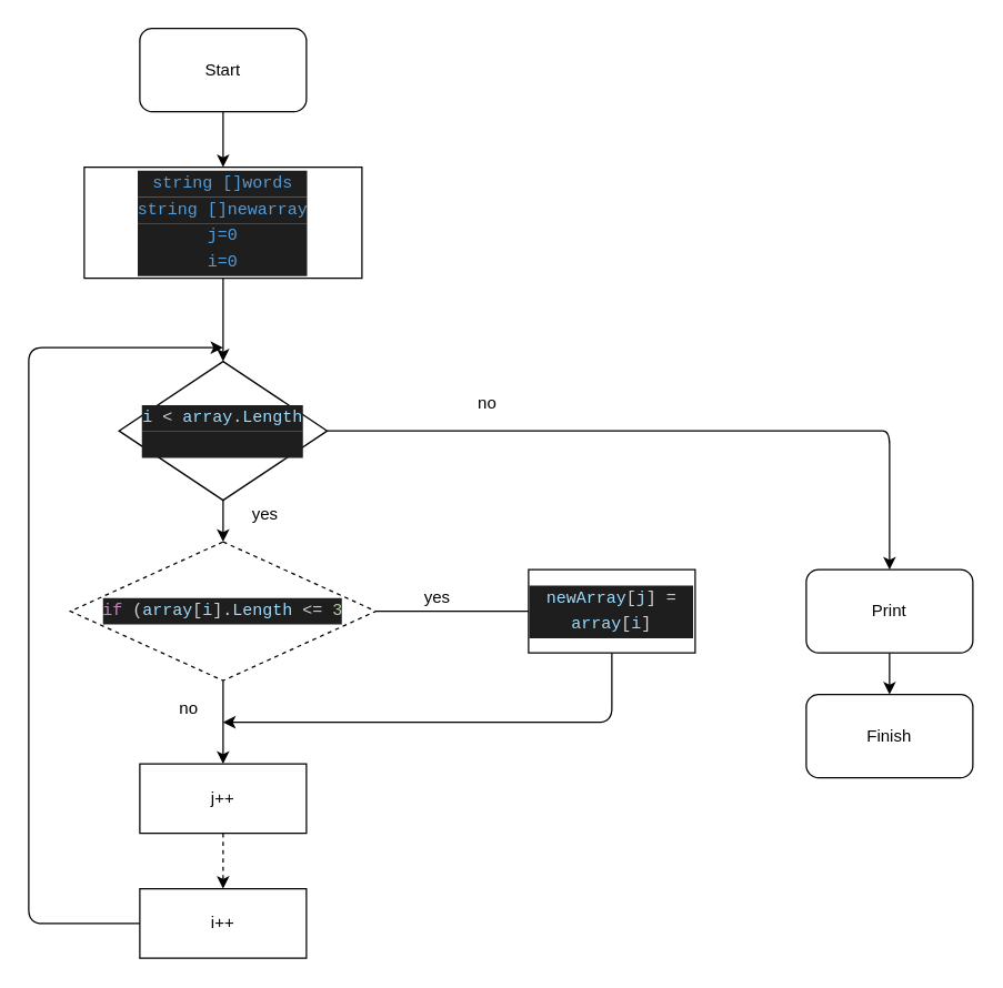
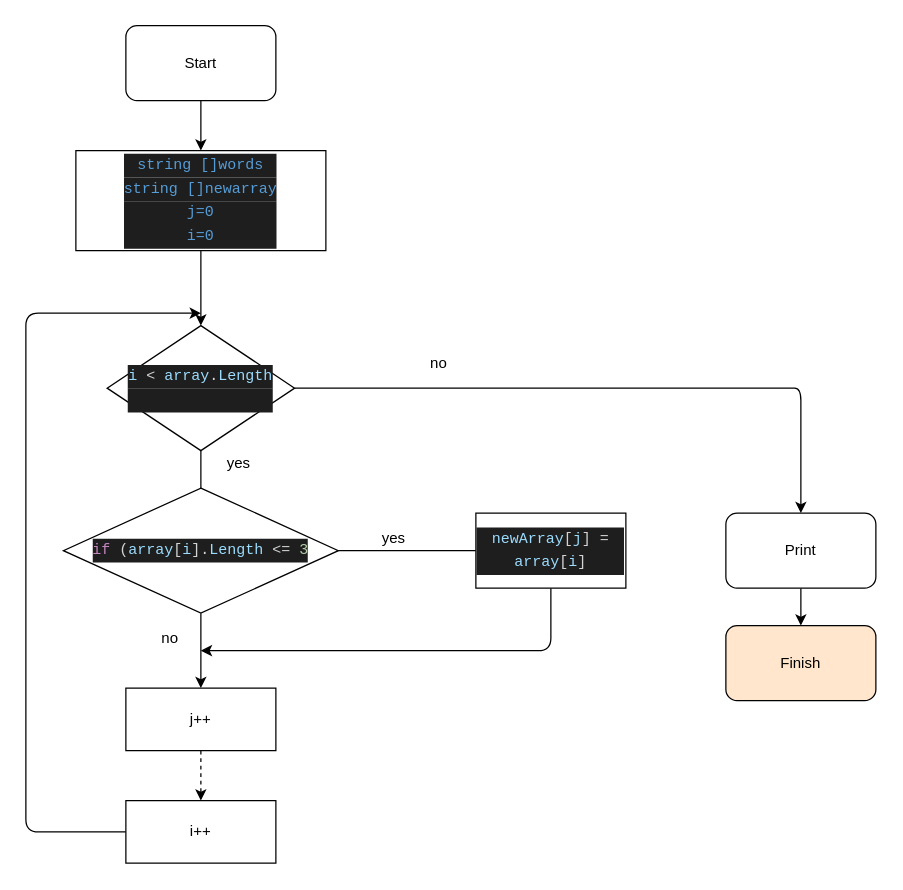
- <mxCell id="16" value="" style="edgeStyle=none;html=1;fontSize=12;" parent="1" source="18" target="8" edge="1"><mxGeometry relative="1" as="geometry" /></mxCell>
+ <mxCell id="16" value="" style="edgeStyle=none;html=1;fontSize=12;endArrow=none;" parent="1" source="18" target="8" edge="1"><mxGeometry relative="1" as="geometry" /></mxCell>
- <mxCell id="8" value="&lt;div style=&quot;color: rgb(212 , 212 , 212) ; background-color: rgb(30 , 30 , 30) ; font-family: &amp;#34;consolas&amp;#34; , &amp;#34;courier new&amp;#34; , monospace ; line-height: 19px&quot;&gt;&lt;span style=&quot;color: #c586c0&quot;&gt;if&lt;/span&gt; (&lt;span style=&quot;color: #9cdcfe&quot;&gt;array&lt;/span&gt;[&lt;span style=&quot;color: #9cdcfe&quot;&gt;i&lt;/span&gt;].&lt;span style=&quot;color: #9cdcfe&quot;&gt;Length&lt;/span&gt; &amp;lt;= &lt;span style=&quot;color: #b5cea8&quot;&gt;3&lt;/span&gt;&lt;/div&gt;" style="rhombus;whiteSpace=wrap;html=1;dashed=1;" parent="1" vertex="1"><mxGeometry x="50" y="390" width="220" height="100" as="geometry" /></mxCell>
+ <mxCell id="8" value="&lt;div style=&quot;color: rgb(212 , 212 , 212) ; background-color: rgb(30 , 30 , 30) ; font-family: &amp;#34;consolas&amp;#34; , &amp;#34;courier new&amp;#34; , monospace ; line-height: 19px&quot;&gt;&lt;span style=&quot;color: #c586c0&quot;&gt;if&lt;/span&gt; (&lt;span style=&quot;color: #9cdcfe&quot;&gt;array&lt;/span&gt;[&lt;span style=&quot;color: #9cdcfe&quot;&gt;i&lt;/span&gt;].&lt;span style=&quot;color: #9cdcfe&quot;&gt;Length&lt;/span&gt; &amp;lt;= &lt;span style=&quot;color: #b5cea8&quot;&gt;3&lt;/span&gt;&lt;/div&gt;" style="rhombus;whiteSpace=wrap;html=1;" parent="1" vertex="1"><mxGeometry x="50" y="390" width="220" height="100" as="geometry" /></mxCell>
- <mxCell id="25" value="Finish&lt;br&gt;" style="rounded=1;whiteSpace=wrap;html=1;" parent="1" vertex="1"><mxGeometry x="580" y="500" width="120" height="60" as="geometry" /></mxCell>
+ <mxCell id="25" value="Finish&lt;br&gt;" style="rounded=1;whiteSpace=wrap;html=1;fillColor=#ffe6cc;" parent="1" vertex="1"><mxGeometry x="580" y="500" width="120" height="60" as="geometry" /></mxCell>
